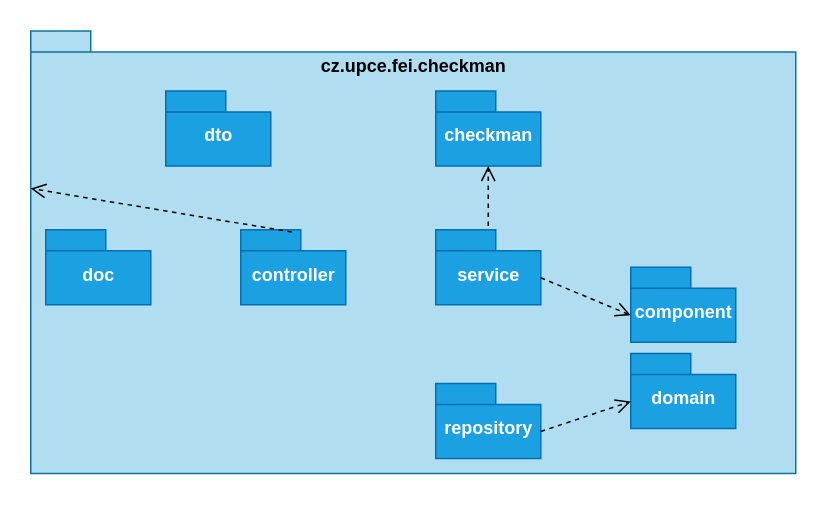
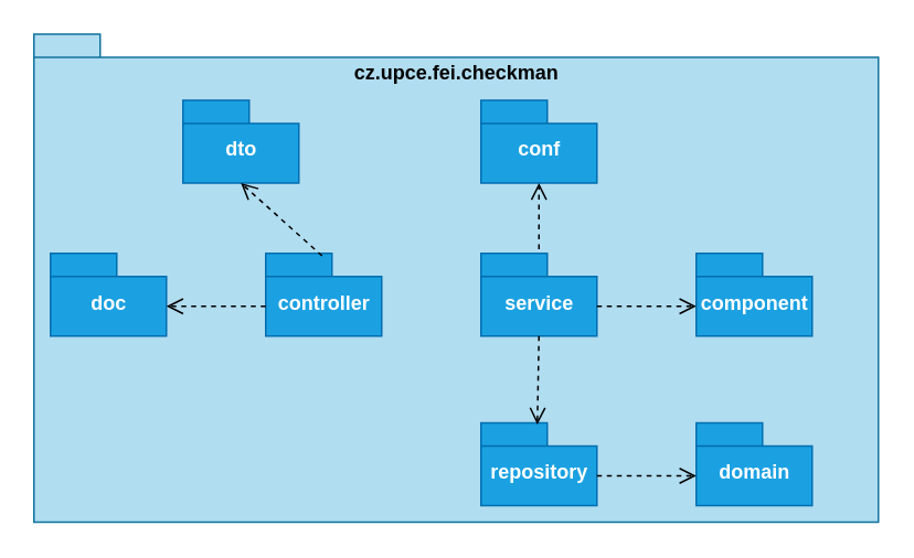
- <mxCell id="9" value="checkman" style="shape=folder;fontStyle=1;spacingTop=10;tabWidth=40;tabHeight=14;tabPosition=left;html=1;fillColor=#1ba1e2;fontColor=#ffffff;strokeColor=#006EAF;" vertex="1" parent="1"><mxGeometry x="290" y="60" width="70" height="50" as="geometry" /></mxCell>
+ <mxCell id="9" value="conf" style="shape=folder;fontStyle=1;spacingTop=10;tabWidth=40;tabHeight=14;tabPosition=left;html=1;fillColor=#1ba1e2;fontColor=#ffffff;strokeColor=#006EAF;" vertex="1" parent="1"><mxGeometry x="290" y="60" width="70" height="50" as="geometry" /></mxCell>
- <mxCell id="16" value="" style="html=1;verticalAlign=bottom;endArrow=open;dashed=1;endSize=8;rounded=0;exitX=0.486;exitY=0.03;exitDx=0;exitDy=0;exitPerimeter=0;" edge="1" parent="1" source="3" target="2"><mxGeometry relative="1" as="geometry"><mxPoint x="240" y="194.5" as="sourcePoint" /><mxPoint x="300" y="194.5" as="targetPoint" /></mxGeometry></mxCell>
+ <mxCell id="16" value="" style="html=1;verticalAlign=bottom;endArrow=open;dashed=1;endSize=8;rounded=0;exitX=0.486;exitY=0.03;exitDx=0;exitDy=0;exitPerimeter=0;entryX=0.5;entryY=1;entryDx=0;entryDy=0;entryPerimeter=0;" edge="1" parent="1" source="3" target="6"><mxGeometry relative="1" as="geometry"><mxPoint x="240" y="194.5" as="sourcePoint" /><mxPoint x="300" y="194.5" as="targetPoint" /></mxGeometry></mxCell>
+ <mxCell id="15" value="" style="html=1;verticalAlign=bottom;endArrow=open;dashed=1;endSize=8;rounded=0;exitX=0;exitY=0;exitDx=0;exitDy=32;exitPerimeter=0;entryX=0;entryY=0;entryDx=70;entryDy=32;entryPerimeter=0;" edge="1" parent="1" source="3" target="8"><mxGeometry relative="1" as="geometry"><mxPoint x="240" y="194.5" as="sourcePoint" /><mxPoint x="110" y="185" as="targetPoint" /></mxGeometry></mxCell>
- <mxCell id="10" value="component" style="shape=folder;fontStyle=1;spacingTop=10;tabWidth=40;tabHeight=14;tabPosition=left;html=1;fillColor=#1ba1e2;fontColor=#ffffff;strokeColor=#006EAF;" vertex="1" parent="1"><mxGeometry x="420" y="177.5" width="70" height="50" as="geometry" /></mxCell>
+ <mxCell id="10" value="component" style="shape=folder;fontStyle=1;spacingTop=10;tabWidth=40;tabHeight=14;tabPosition=left;html=1;fillColor=#1ba1e2;fontColor=#ffffff;strokeColor=#006EAF;" vertex="1" parent="1"><mxGeometry x="420" y="152.5" width="70" height="50" as="geometry" /></mxCell>
+ <mxCell id="12" value="" style="html=1;verticalAlign=bottom;endArrow=open;dashed=1;endSize=8;rounded=0;exitX=0.5;exitY=1;exitDx=0;exitDy=0;exitPerimeter=0;entryX=0.486;entryY=0.02;entryDx=0;entryDy=0;entryPerimeter=0;" edge="1" parent="1" source="4" target="5"><mxGeometry relative="1" as="geometry"><mxPoint x="330" y="230" as="sourcePoint" /><mxPoint x="390" y="230" as="targetPoint" /><Array as="points" /></mxGeometry></mxCell>
- <mxCell id="7" value="domain" style="shape=folder;fontStyle=1;spacingTop=10;tabWidth=40;tabHeight=14;tabPosition=left;html=1;fillColor=#1ba1e2;fontColor=#ffffff;strokeColor=#006EAF;" vertex="1" parent="1"><mxGeometry x="420" y="235" width="70" height="50" as="geometry" /></mxCell>
+ <mxCell id="7" value="domain" style="shape=folder;fontStyle=1;spacingTop=10;tabWidth=40;tabHeight=14;tabPosition=left;html=1;fillColor=#1ba1e2;fontColor=#ffffff;strokeColor=#006EAF;" vertex="1" parent="1"><mxGeometry x="420" y="255" width="70" height="50" as="geometry" /></mxCell>
